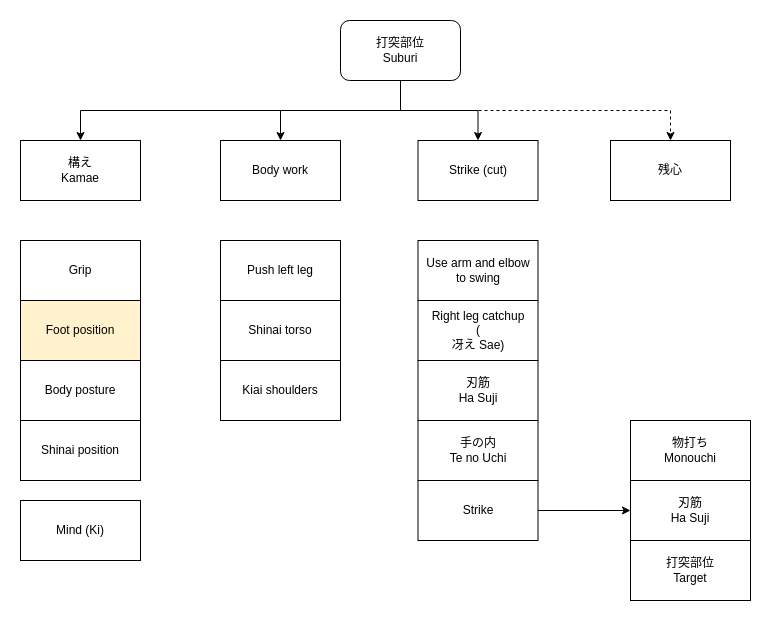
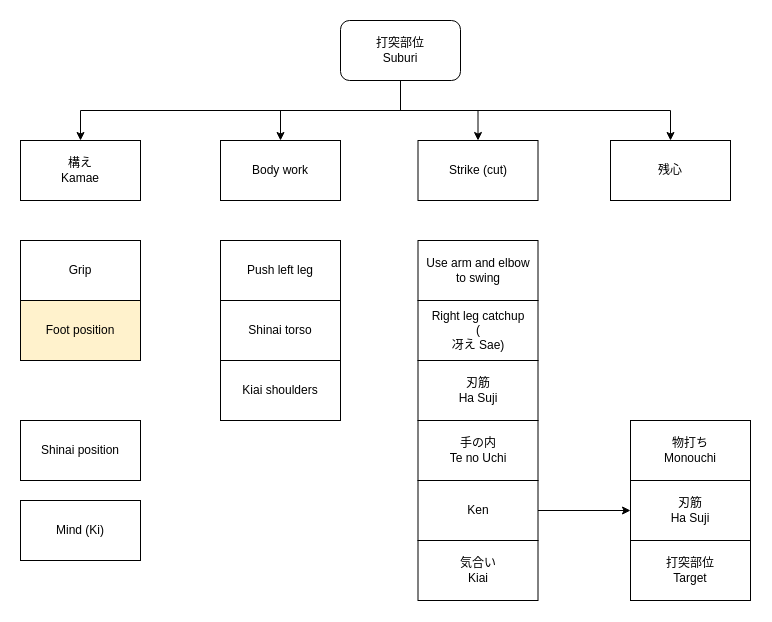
- <mxCell id="5" style="edgeStyle=orthogonalEdgeStyle;rounded=0;orthogonalLoop=1;jettySize=auto;html=1;exitX=0.5;exitY=1;exitDx=0;exitDy=0;entryX=0.5;entryY=0;entryDx=0;entryDy=0;dashed=1;" edge="1" parent="1" source="6" target="28"><mxGeometry relative="1" as="geometry" /></mxCell>
+ <mxCell id="5" style="edgeStyle=orthogonalEdgeStyle;rounded=0;orthogonalLoop=1;jettySize=auto;html=1;exitX=0.5;exitY=1;exitDx=0;exitDy=0;entryX=0.5;entryY=0;entryDx=0;entryDy=0;" edge="1" parent="1" source="6" target="28"><mxGeometry relative="1" as="geometry" /></mxCell>
- <mxCell id="18" value="Body posture" style="whiteSpace=wrap;html=1;" vertex="1" parent="1"><mxGeometry x="20" y="360" width="120" height="60" as="geometry" /></mxCell>
- <mxCell id="12" value="Strike" style="whiteSpace=wrap;html=1;" parent="1" vertex="1"><mxGeometry x="417.5" y="480" width="120" height="60" as="geometry" /></mxCell>
+ <mxCell id="12" value="Ken" style="whiteSpace=wrap;html=1;" parent="1" vertex="1"><mxGeometry x="417.5" y="480" width="120" height="60" as="geometry" /></mxCell>
+ <mxCell id="27" value="気合い&lt;div&gt;Kiai&lt;/div&gt;" style="whiteSpace=wrap;html=1;" vertex="1" parent="1"><mxGeometry x="417.5" y="540" width="120" height="60" as="geometry" /></mxCell>
